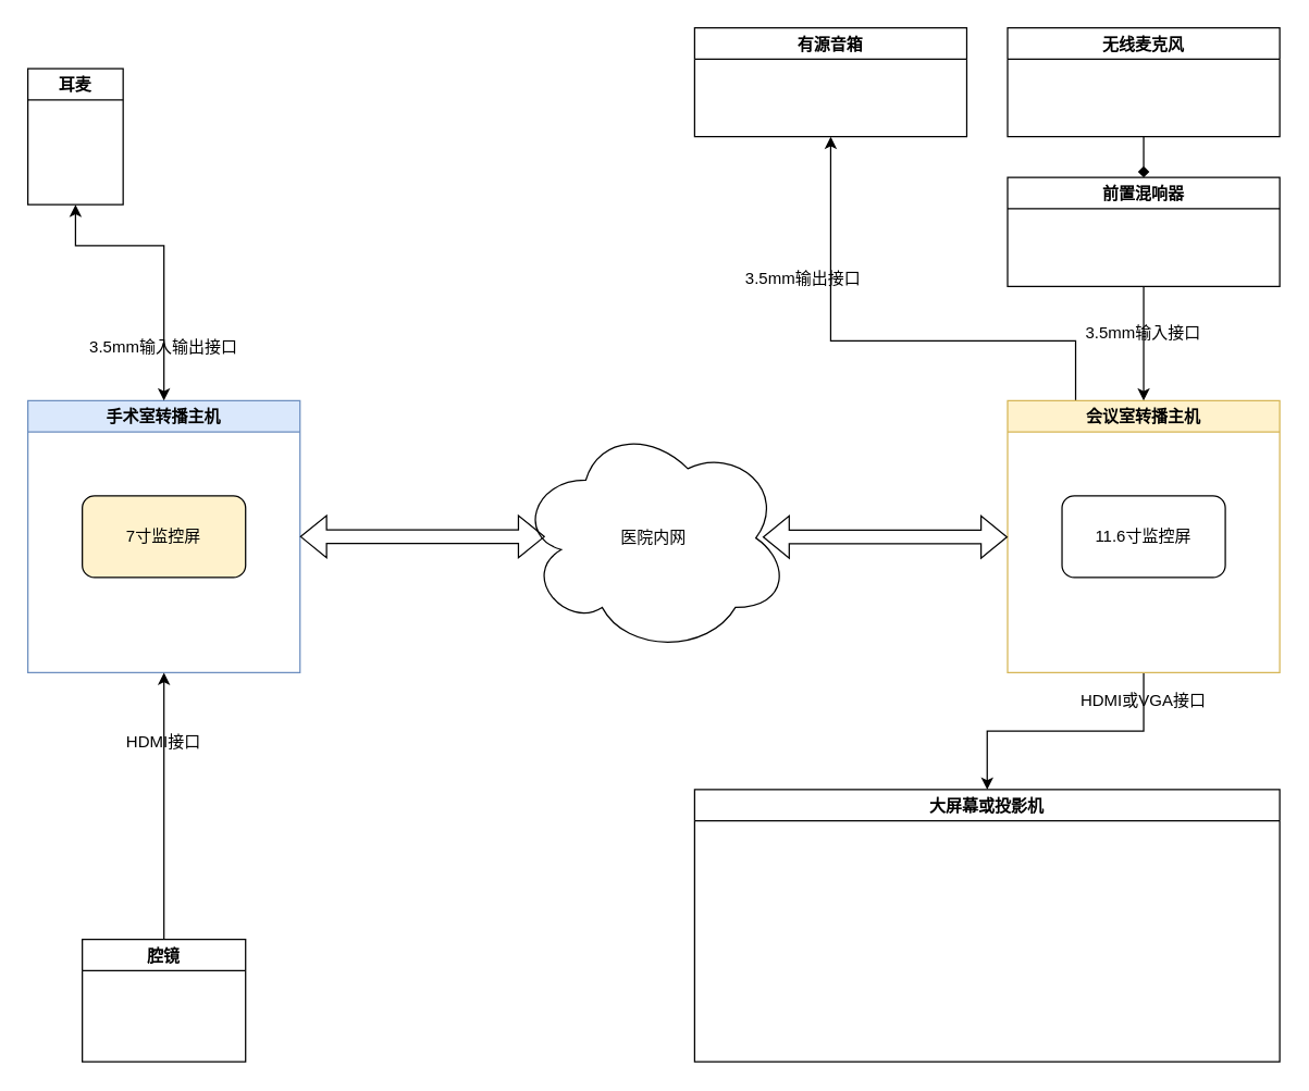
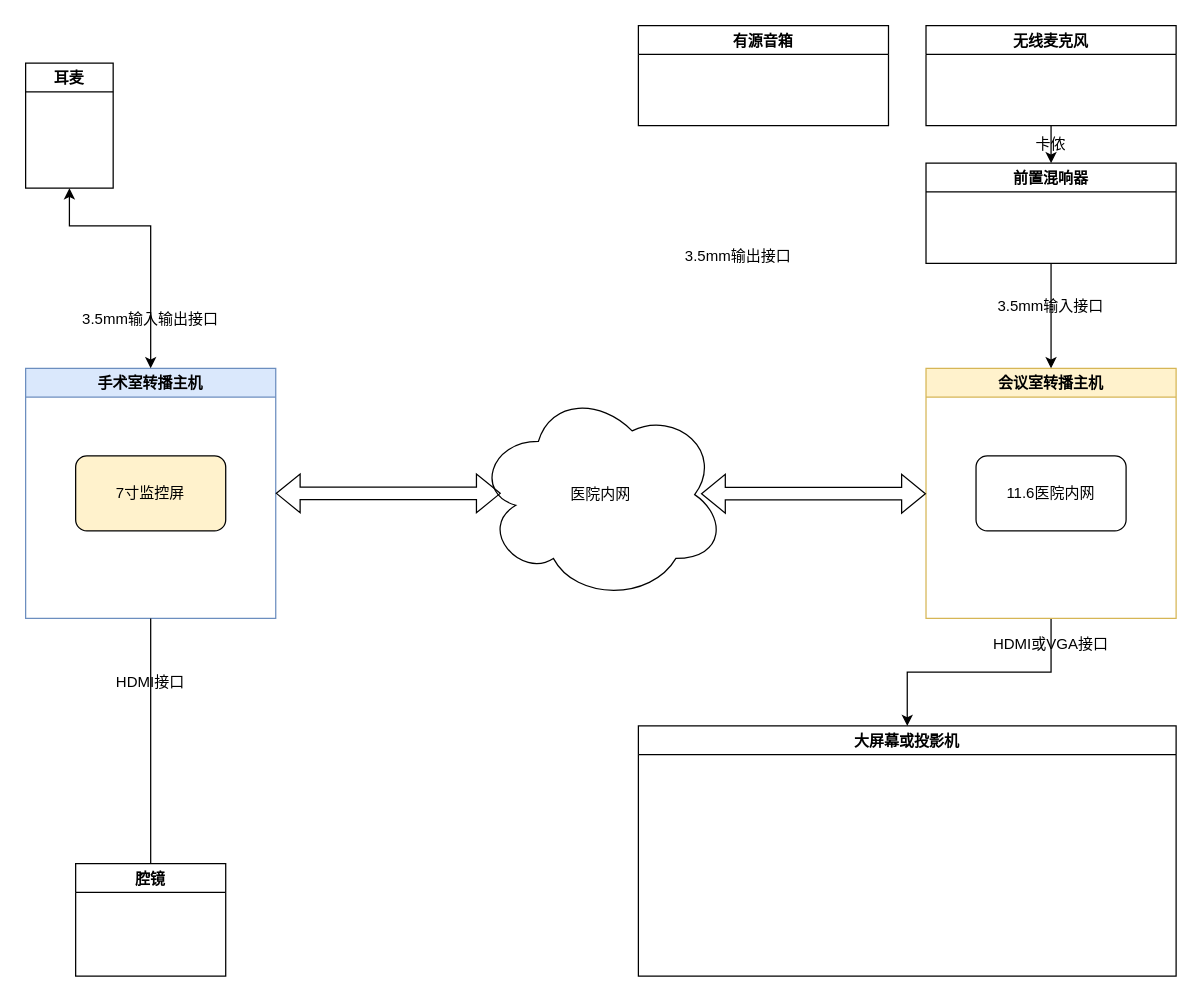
+ <mxCell id="25" value="卡侬" style="text;html=1;strokeColor=none;fillColor=none;align=center;verticalAlign=middle;whiteSpace=wrap;rounded=0;" vertex="1" parent="1"><mxGeometry x="790" y="100" width="100" height="30" as="geometry" /></mxCell>
- <mxCell id="9" style="edgeStyle=orthogonalEdgeStyle;rounded=0;orthogonalLoop=1;jettySize=auto;html=1;entryX=0.5;entryY=0;entryDx=0;entryDy=0;endArrow=diamond;" edge="1" parent="1" source="10" target="20"><mxGeometry relative="1" as="geometry" /></mxCell>
+ <mxCell id="9" style="edgeStyle=orthogonalEdgeStyle;rounded=0;orthogonalLoop=1;jettySize=auto;html=1;entryX=0.5;entryY=0;entryDx=0;entryDy=0;" edge="1" parent="1" source="10" target="20"><mxGeometry relative="1" as="geometry" /></mxCell>
- <mxCell id="4" style="edgeStyle=orthogonalEdgeStyle;rounded=0;orthogonalLoop=1;jettySize=auto;html=1;exitX=0.25;exitY=0;exitDx=0;exitDy=0;entryX=0.5;entryY=1;entryDx=0;entryDy=0;" edge="1" parent="1" source="6" target="21"><mxGeometry relative="1" as="geometry"><Array as="points"><mxPoint x="790" y="250" /><mxPoint x="610" y="250" /></Array></mxGeometry></mxCell>
- <mxCell id="7" value="11.6寸监控屏" style="rounded=1;whiteSpace=wrap;html=1;" vertex="1" parent="6"><mxGeometry x="40" y="70" width="120" height="60" as="geometry" /></mxCell>
+ <mxCell id="7" value="11.6医院内网" style="rounded=1;whiteSpace=wrap;html=1;" vertex="1" parent="6"><mxGeometry x="40" y="70" width="120" height="60" as="geometry" /></mxCell>
- <mxCell id="12" style="edgeStyle=orthogonalEdgeStyle;rounded=0;orthogonalLoop=1;jettySize=auto;html=1;exitX=0.5;exitY=0;exitDx=0;exitDy=0;entryX=0.5;entryY=1;entryDx=0;entryDy=0;" edge="1" parent="1" source="13" target="2"><mxGeometry relative="1" as="geometry" /></mxCell>
+ <mxCell id="12" style="edgeStyle=orthogonalEdgeStyle;rounded=0;orthogonalLoop=1;jettySize=auto;html=1;exitX=0.5;exitY=0;exitDx=0;exitDy=0;entryX=0.5;entryY=1;entryDx=0;entryDy=0;endArrow=none;" edge="1" parent="1" source="13" target="2"><mxGeometry relative="1" as="geometry" /></mxCell>
